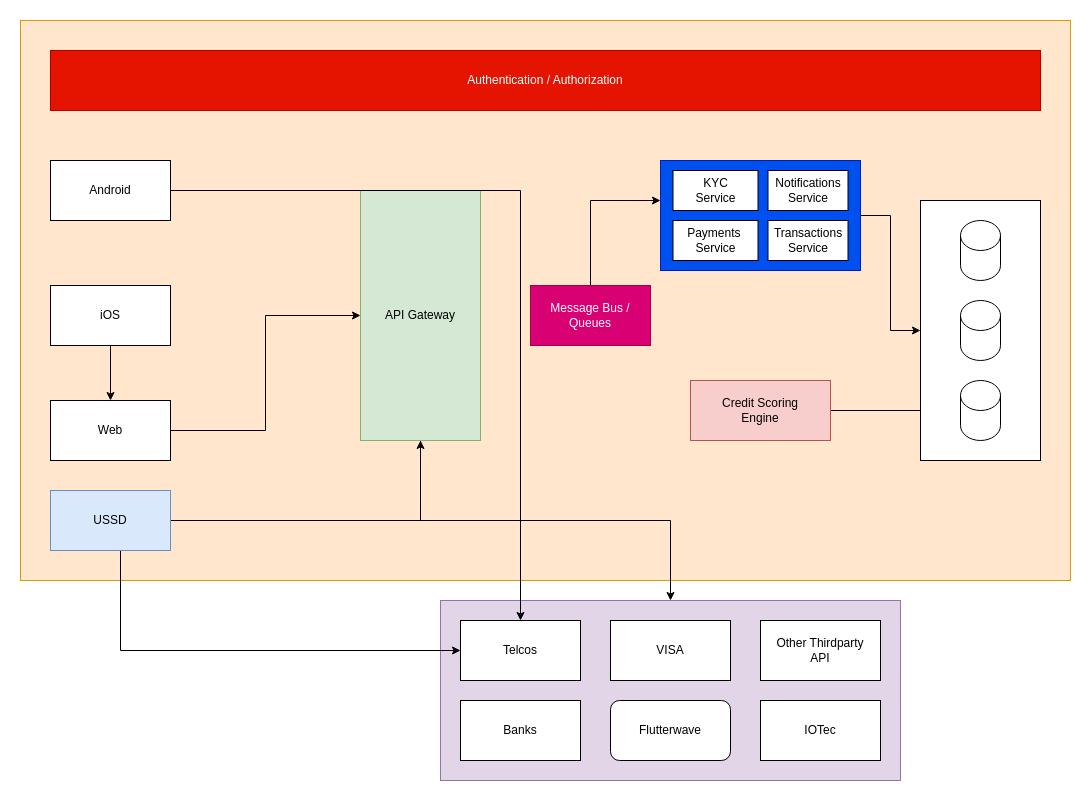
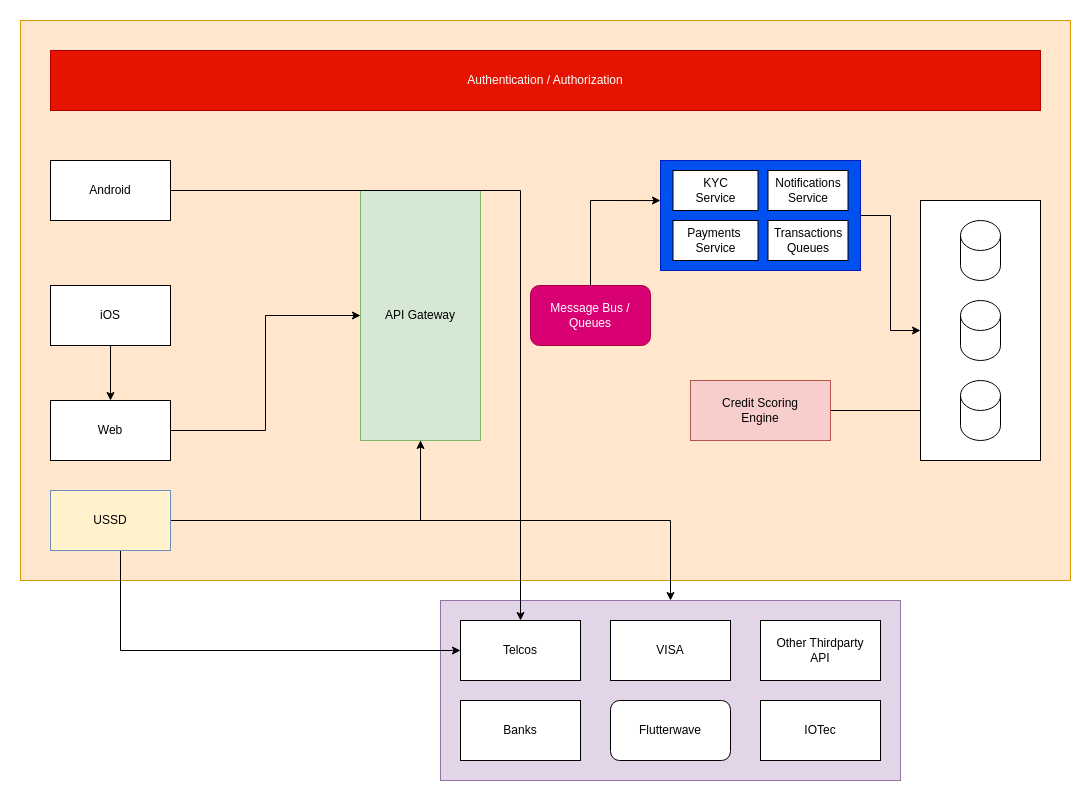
- <mxCell id="30" value="Transactions&lt;br&gt;Service" style="rounded=0;whiteSpace=wrap;html=1;fontColor=default;strokeColor=default;fillColor=default;" vertex="1" parent="1"><mxGeometry x="767.5" y="220" width="80" height="40" as="geometry" /></mxCell>
+ <mxCell id="30" value="Transactions&lt;br&gt;Queues" style="rounded=0;whiteSpace=wrap;html=1;fontColor=default;strokeColor=default;fillColor=default;" vertex="1" parent="1"><mxGeometry x="767.5" y="220" width="80" height="40" as="geometry" /></mxCell>
- <mxCell id="28" value="Message Bus / Queues" style="rounded=0;whiteSpace=wrap;html=1;fontColor=#ffffff;strokeColor=#A50040;fillColor=#d80073;" vertex="1" parent="1"><mxGeometry x="530" y="285" width="120" height="60" as="geometry" /></mxCell>
+ <mxCell id="28" value="Message Bus / Queues" style="whiteSpace=wrap;html=1;fontColor=#ffffff;strokeColor=#A50040;fillColor=#d80073;rounded=1;" vertex="1" parent="1"><mxGeometry x="530" y="285" width="120" height="60" as="geometry" /></mxCell>
- <mxCell id="34" value="USSD" style="rounded=0;whiteSpace=wrap;html=1;strokeColor=#6c8ebf;fillColor=#dae8fc;fontColor=default;" vertex="1" parent="1"><mxGeometry x="50" y="490" width="120" height="60" as="geometry" /></mxCell>
+ <mxCell id="34" value="USSD" style="rounded=0;whiteSpace=wrap;html=1;strokeColor=#6c8ebf;fillColor=#fff2cc;fontColor=default;" vertex="1" parent="1"><mxGeometry x="50" y="490" width="120" height="60" as="geometry" /></mxCell>
